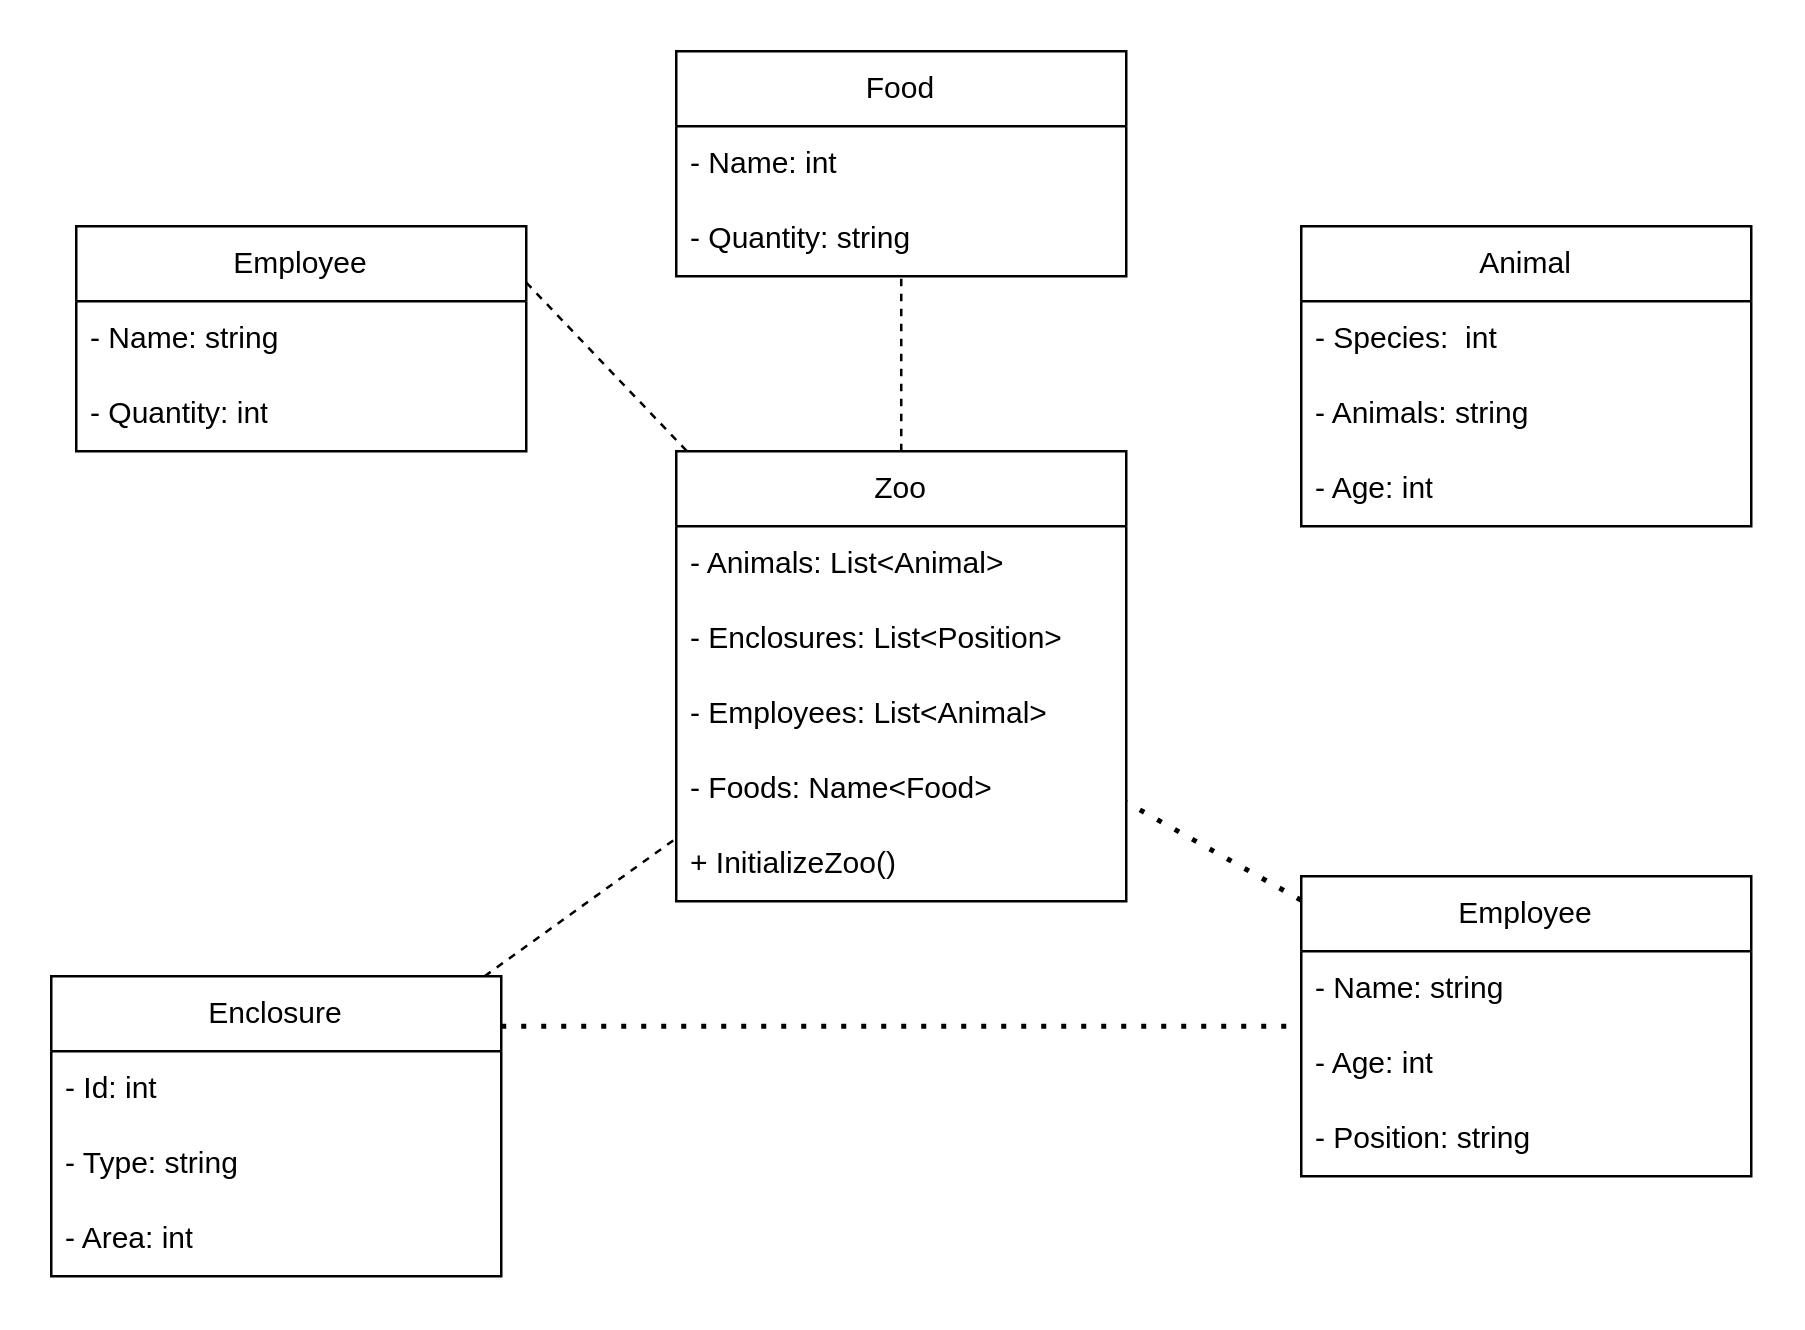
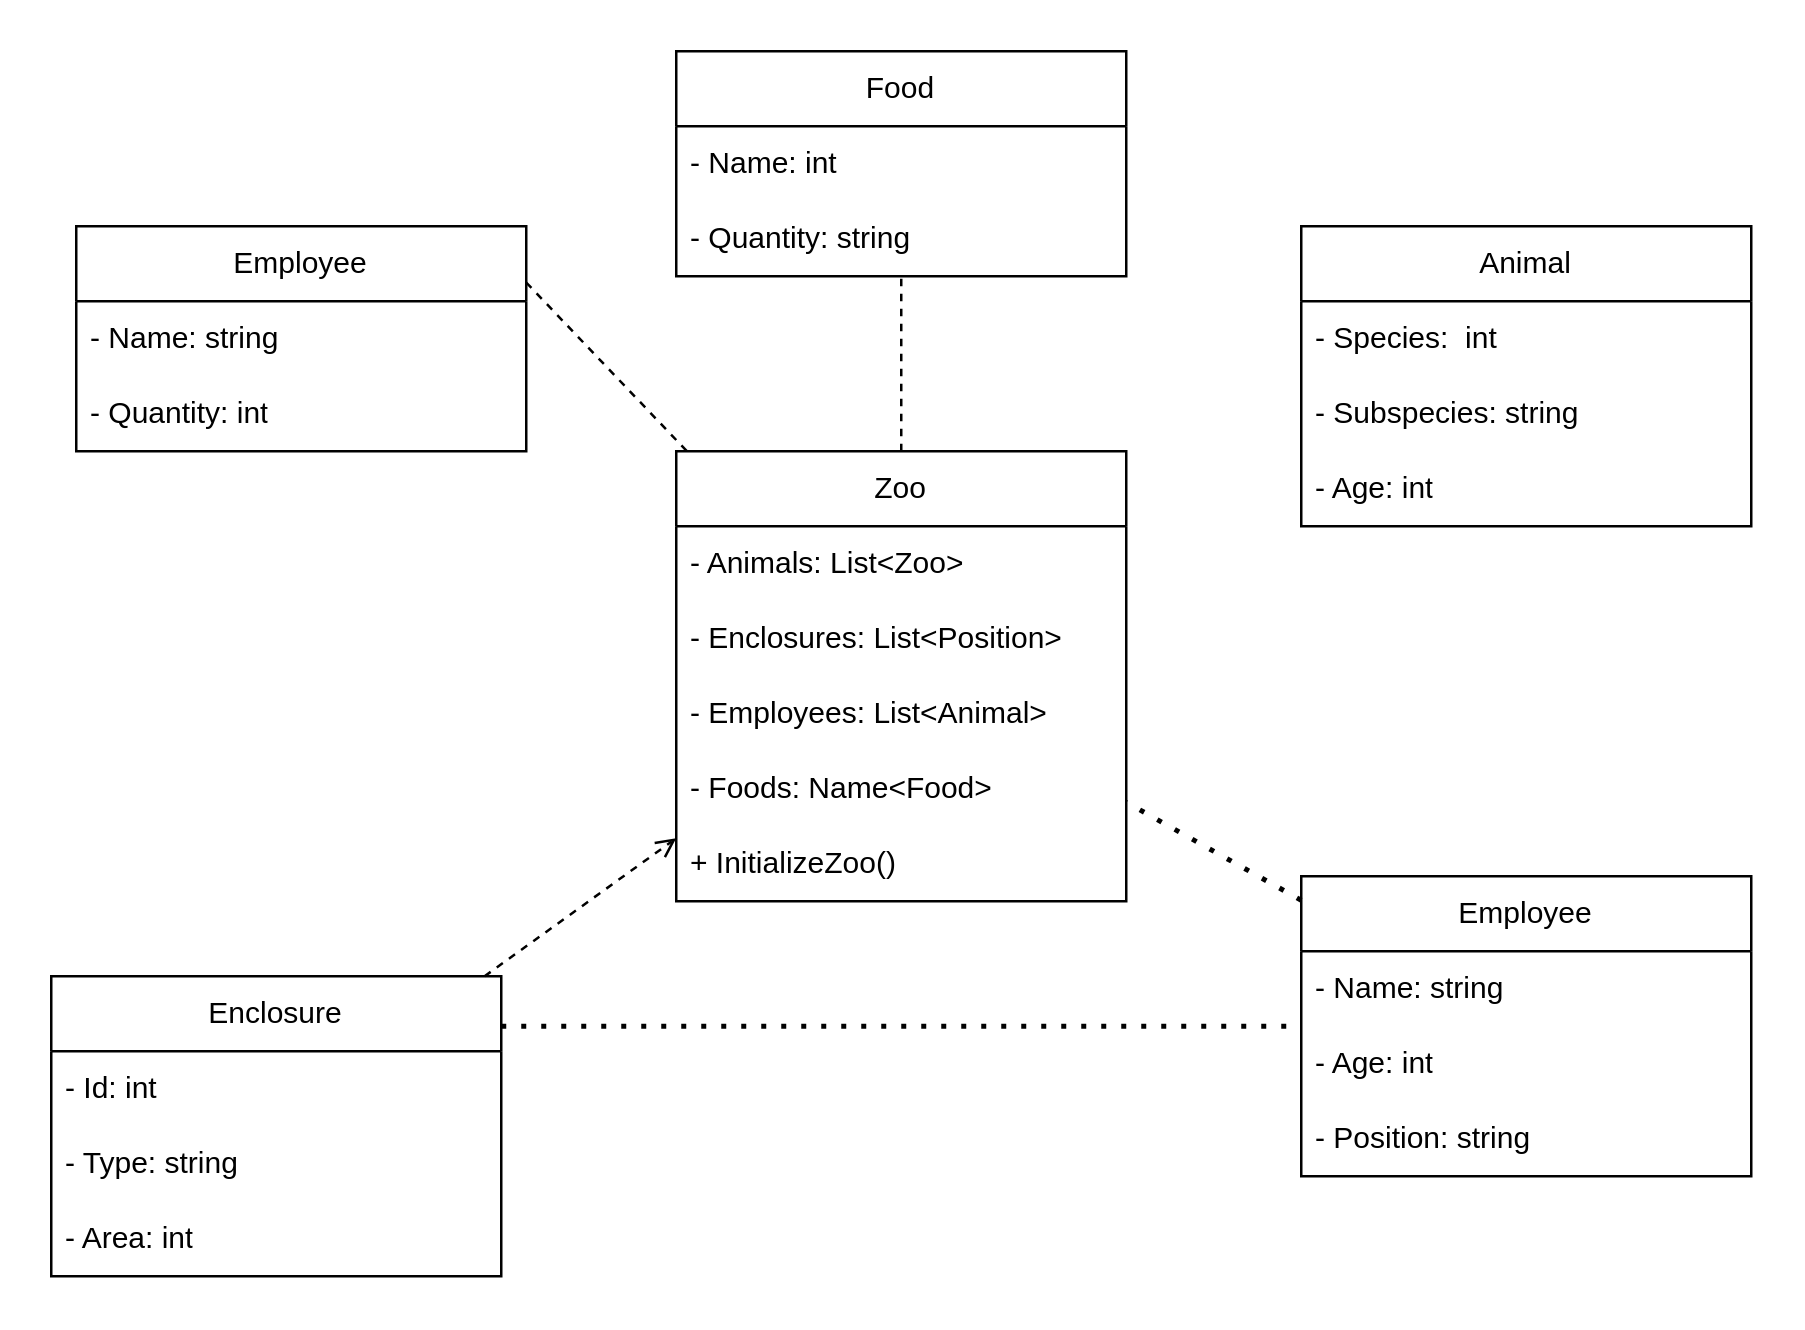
- <mxCell id="10" value="- Animals: string" style="text;strokeColor=none;fillColor=none;align=left;verticalAlign=middle;spacingLeft=4;spacingRight=4;overflow=hidden;points=[[0,0.5],[1,0.5]];portConstraint=eastwest;rotatable=0;whiteSpace=wrap;html=1;" vertex="1" parent="8"><mxGeometry y="60" width="180" height="30" as="geometry" /></mxCell>
+ <mxCell id="10" value="- Subspecies: string" style="text;strokeColor=none;fillColor=none;align=left;verticalAlign=middle;spacingLeft=4;spacingRight=4;overflow=hidden;points=[[0,0.5],[1,0.5]];portConstraint=eastwest;rotatable=0;whiteSpace=wrap;html=1;" vertex="1" parent="8"><mxGeometry y="60" width="180" height="30" as="geometry" /></mxCell>
- <mxCell id="3" value="- Animals: List&amp;lt;Animal&amp;gt;   " style="text;strokeColor=none;fillColor=none;align=left;verticalAlign=middle;spacingLeft=4;spacingRight=4;overflow=hidden;points=[[0,0.5],[1,0.5]];portConstraint=eastwest;rotatable=0;whiteSpace=wrap;html=1;" vertex="1" parent="2"><mxGeometry y="30" width="180" height="30" as="geometry" /></mxCell>
+ <mxCell id="3" value="- Animals: List&amp;lt;Zoo&amp;gt;   " style="text;strokeColor=none;fillColor=none;align=left;verticalAlign=middle;spacingLeft=4;spacingRight=4;overflow=hidden;points=[[0,0.5],[1,0.5]];portConstraint=eastwest;rotatable=0;whiteSpace=wrap;html=1;" vertex="1" parent="2"><mxGeometry y="30" width="180" height="30" as="geometry" /></mxCell>
- <mxCell id="23" value="" style="endArrow=none;dashed=1;html=1;rounded=0;" edge="1" parent="1" source="12" target="2"><mxGeometry width="50" height="50" relative="1" as="geometry"><mxPoint x="300" y="330" as="sourcePoint" /><mxPoint x="350" y="280" as="targetPoint" /></mxGeometry></mxCell>
+ <mxCell id="23" value="" style="endArrow=open;dashed=1;html=1;rounded=0;" edge="1" parent="1" source="12" target="2"><mxGeometry width="50" height="50" relative="1" as="geometry"><mxPoint x="300" y="330" as="sourcePoint" /><mxPoint x="350" y="280" as="targetPoint" /></mxGeometry></mxCell>
